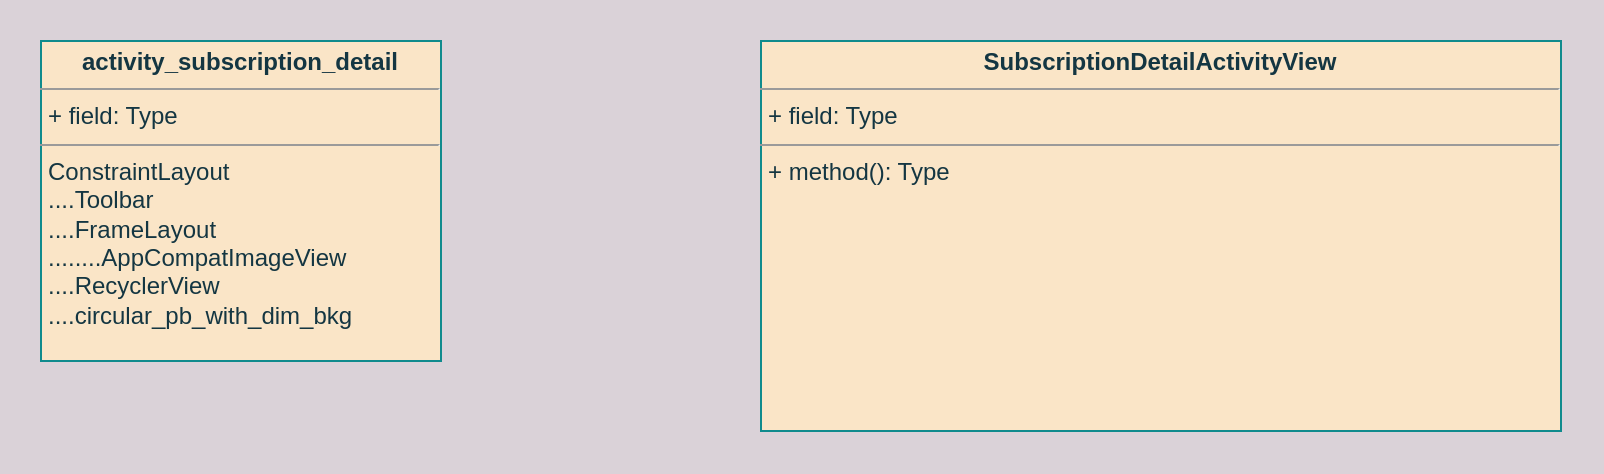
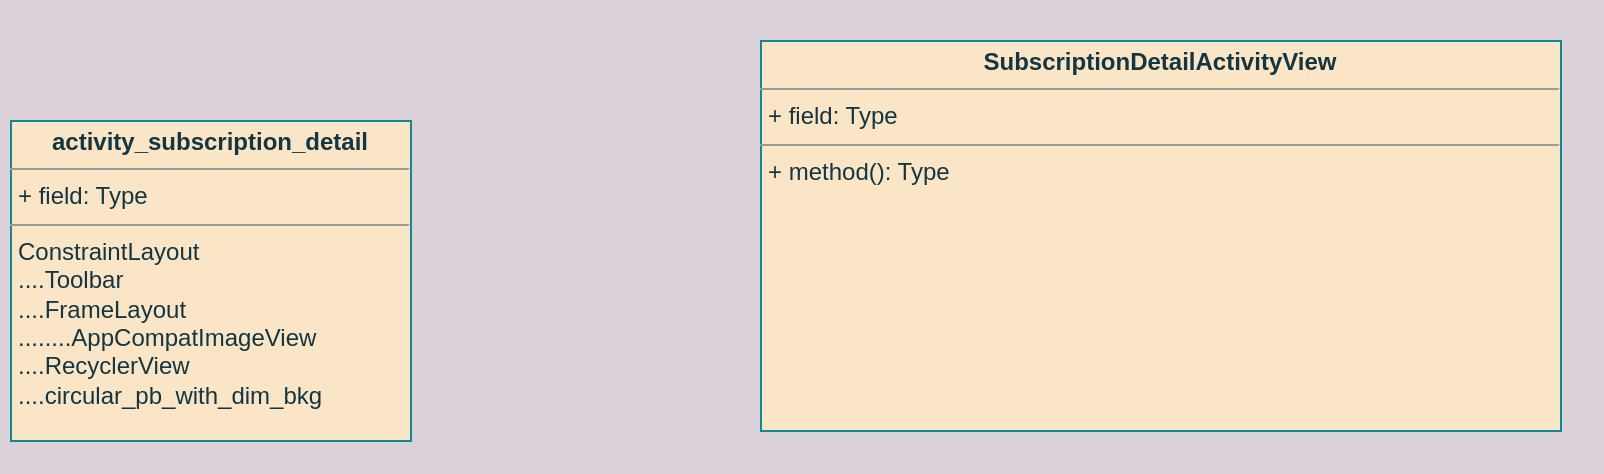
- <mxCell id="2" value="&lt;p style=&quot;margin:0px;margin-top:4px;text-align:center;&quot;&gt;&lt;b&gt;activity_subscription_detail&lt;/b&gt;&lt;/p&gt;&lt;hr size=&quot;1&quot;&gt;&lt;p style=&quot;margin:0px;margin-left:4px;&quot;&gt;+ field: Type&lt;/p&gt;&lt;hr size=&quot;1&quot;&gt;&lt;p style=&quot;margin:0px;margin-left:4px;&quot;&gt;ConstraintLayout&lt;/p&gt;&lt;p style=&quot;margin:0px;margin-left:4px;&quot;&gt;....Toolbar&lt;/p&gt;&lt;p style=&quot;margin:0px;margin-left:4px;&quot;&gt;....FrameLayout&lt;/p&gt;&lt;p style=&quot;margin:0px;margin-left:4px;&quot;&gt;........AppCompatImageView&lt;/p&gt;&lt;p style=&quot;margin:0px;margin-left:4px;&quot;&gt;....RecyclerView&lt;/p&gt;&lt;p style=&quot;margin:0px;margin-left:4px;&quot;&gt;....circular_pb_with_dim_bkg&lt;/p&gt;" style="verticalAlign=top;align=left;overflow=fill;fontSize=12;fontFamily=Helvetica;html=1;rounded=0;sketch=0;fontColor=#143642;strokeColor=#0F8B8D;fillColor=#FAE5C7;" vertex="1" parent="1"><mxGeometry x="20" y="20" width="200" height="160" as="geometry" /></mxCell>
+ <mxCell id="2" value="&lt;p style=&quot;margin:0px;margin-top:4px;text-align:center;&quot;&gt;&lt;b&gt;activity_subscription_detail&lt;/b&gt;&lt;/p&gt;&lt;hr size=&quot;1&quot;&gt;&lt;p style=&quot;margin:0px;margin-left:4px;&quot;&gt;+ field: Type&lt;/p&gt;&lt;hr size=&quot;1&quot;&gt;&lt;p style=&quot;margin:0px;margin-left:4px;&quot;&gt;ConstraintLayout&lt;/p&gt;&lt;p style=&quot;margin:0px;margin-left:4px;&quot;&gt;....Toolbar&lt;/p&gt;&lt;p style=&quot;margin:0px;margin-left:4px;&quot;&gt;....FrameLayout&lt;/p&gt;&lt;p style=&quot;margin:0px;margin-left:4px;&quot;&gt;........AppCompatImageView&lt;/p&gt;&lt;p style=&quot;margin:0px;margin-left:4px;&quot;&gt;....RecyclerView&lt;/p&gt;&lt;p style=&quot;margin:0px;margin-left:4px;&quot;&gt;....circular_pb_with_dim_bkg&lt;/p&gt;" style="verticalAlign=top;align=left;overflow=fill;fontSize=12;fontFamily=Helvetica;html=1;rounded=0;sketch=0;fontColor=#143642;strokeColor=#0F8B8D;fillColor=#FAE5C7;" vertex="1" parent="1"><mxGeometry x="5" y="60" width="200" height="160" as="geometry" /></mxCell>
